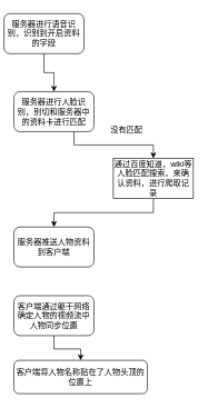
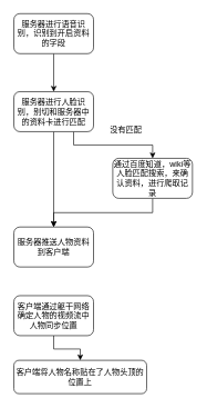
- <mxCell id="3" value="服务器进行语音识别，识别到开启资料的字段" style="rounded=1;whiteSpace=wrap;html=1;" vertex="1" parent="1"><mxGeometry x="5" y="20" width="120" height="60" as="geometry" /></mxCell>
+ <mxCell id="3" value="服务器进行语音识别，识别到开启资料的字段" style="rounded=1;whiteSpace=wrap;html=1;" vertex="1" parent="1"><mxGeometry x="20" y="20" width="120" height="60" as="geometry" /></mxCell>
+ <mxCell id="4" style="edgeStyle=orthogonalEdgeStyle;rounded=0;orthogonalLoop=1;jettySize=auto;html=1;exitX=0.5;exitY=1;exitDx=0;exitDy=0;" edge="1" parent="1" source="6" target="7"><mxGeometry relative="1" as="geometry" /></mxCell>
- <mxCell id="9" value="通过百度知道，wiki等人脸匹配搜索，来确认资料，进行爬取记录" style="whiteSpace=wrap;html=1;rounded=0;" vertex="1" parent="1"><mxGeometry x="169" y="237" width="120" height="60" as="geometry" /></mxCell>
+ <mxCell id="9" value="通过百度知道，wiki等人脸匹配搜索，来确认资料，进行爬取记录" style="rounded=1;whiteSpace=wrap;html=1;" vertex="1" parent="1"><mxGeometry x="169" y="237" width="120" height="60" as="geometry" /></mxCell>
